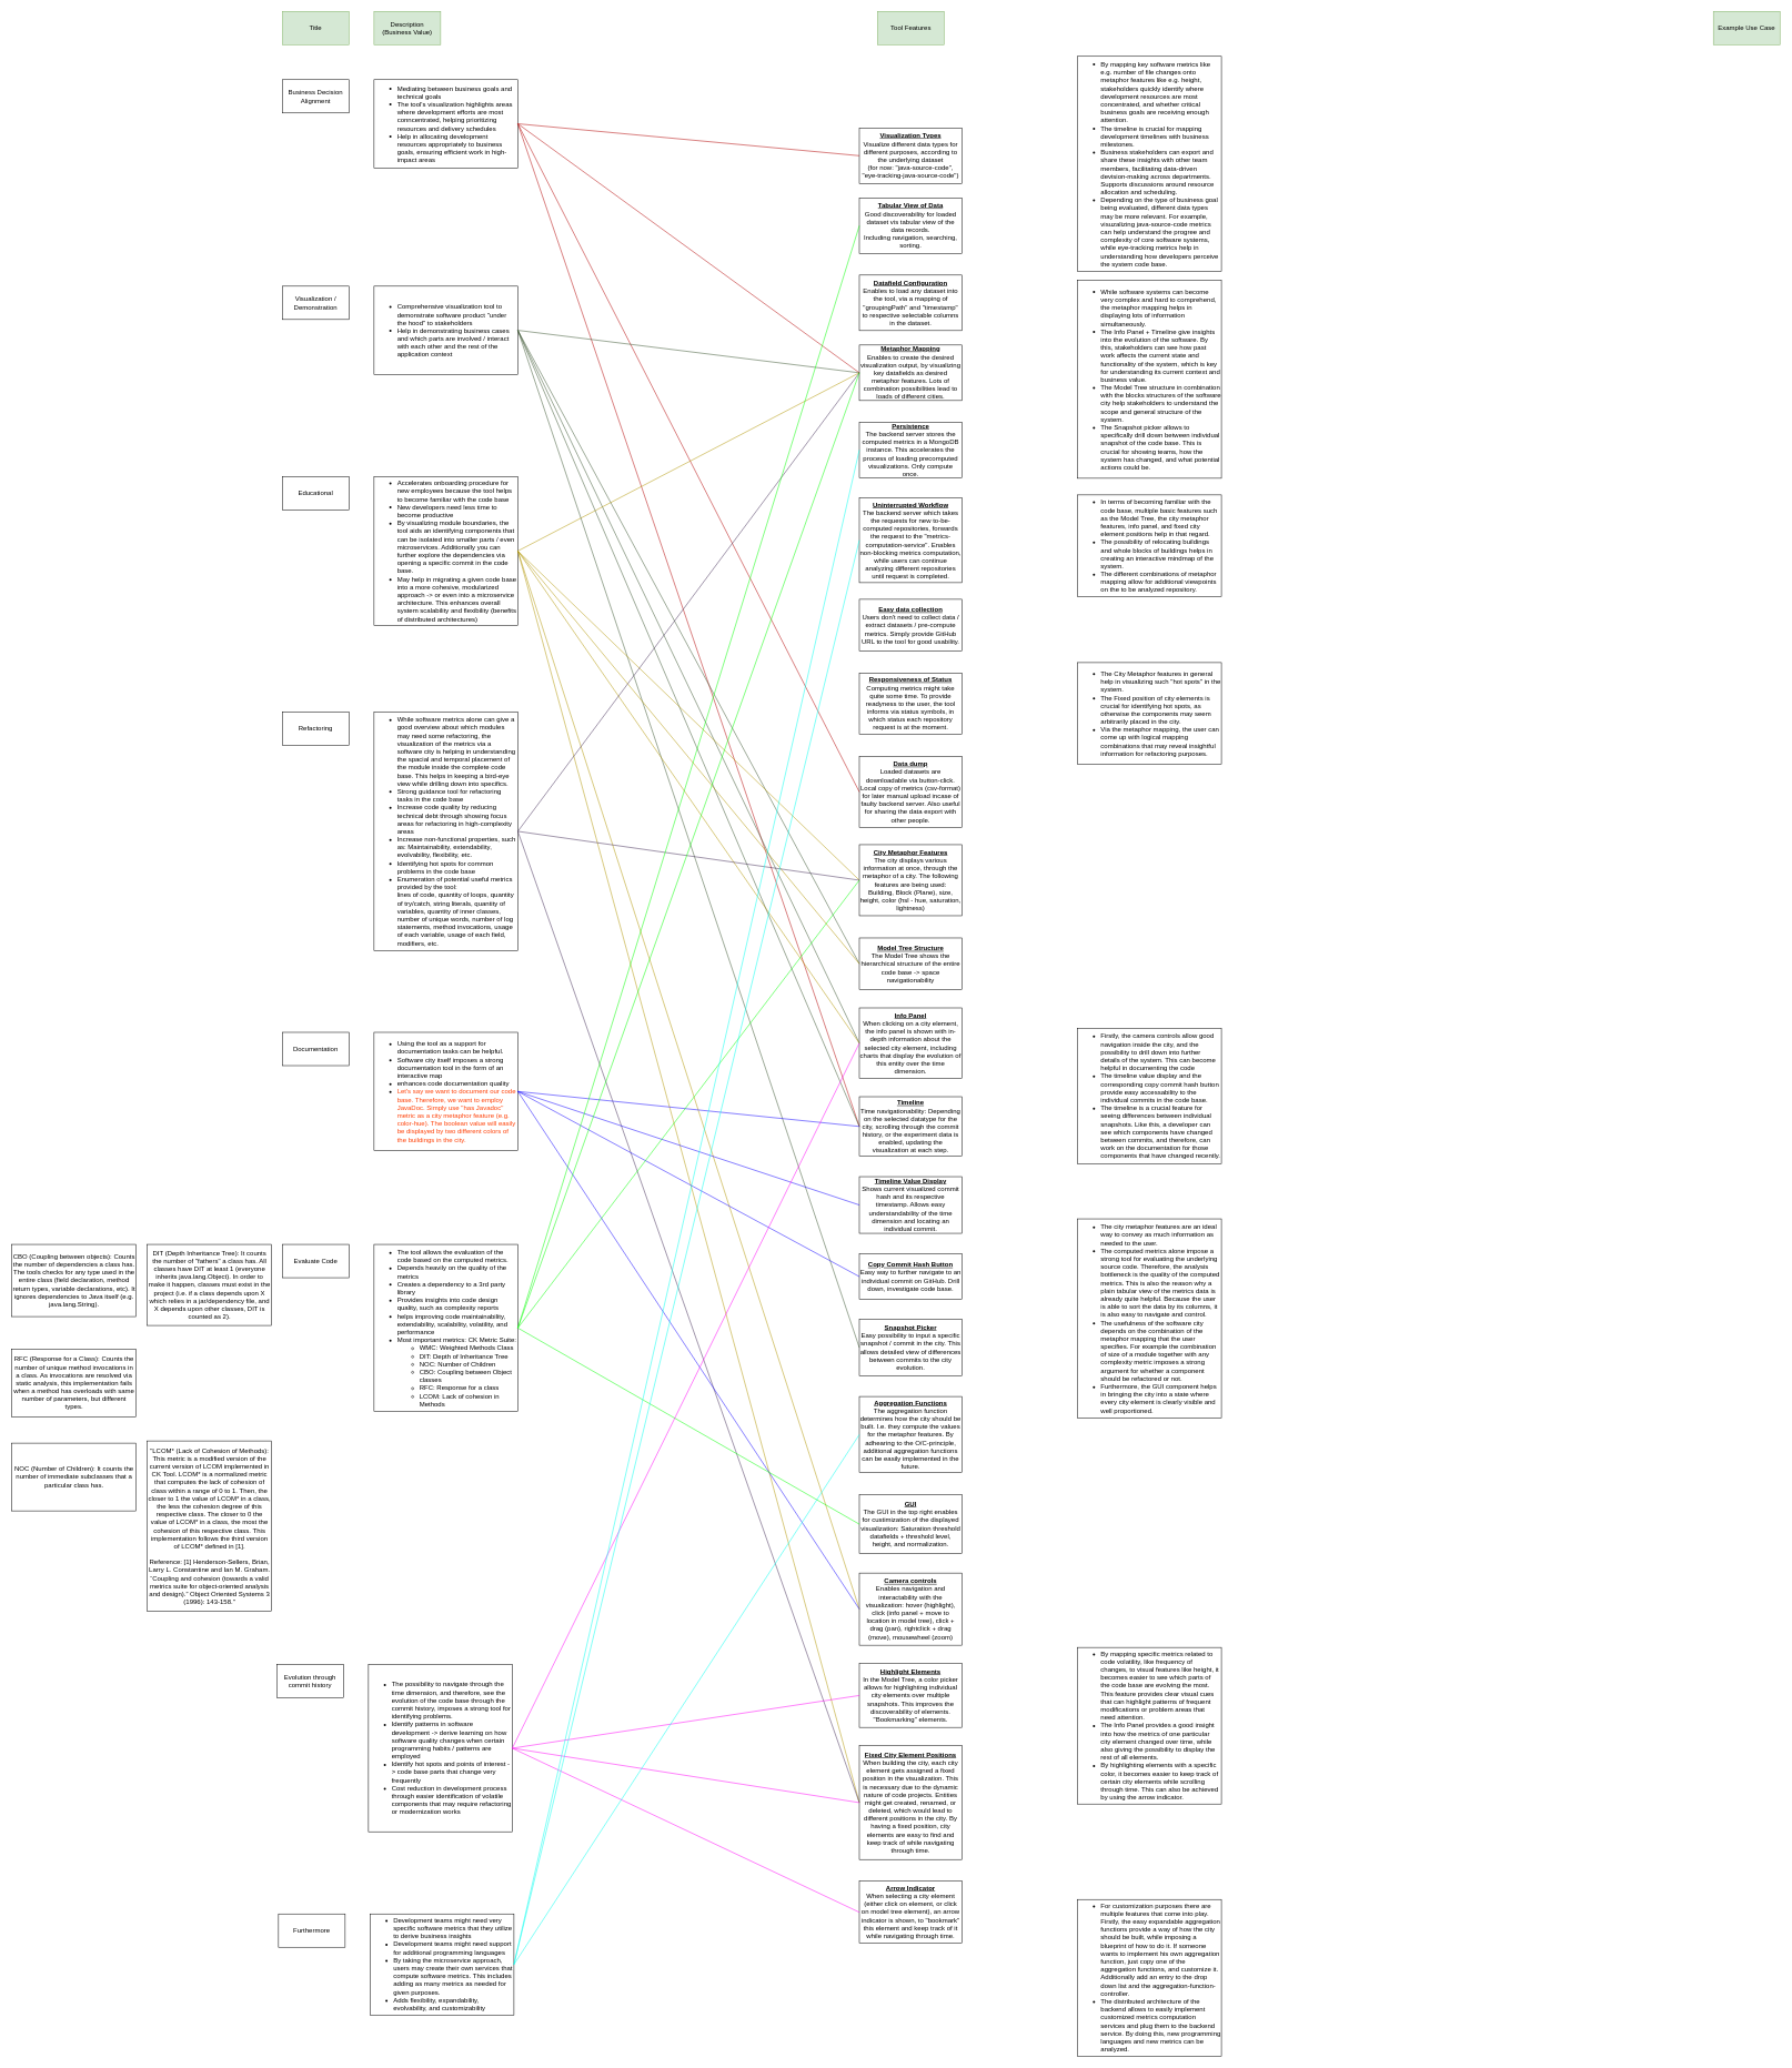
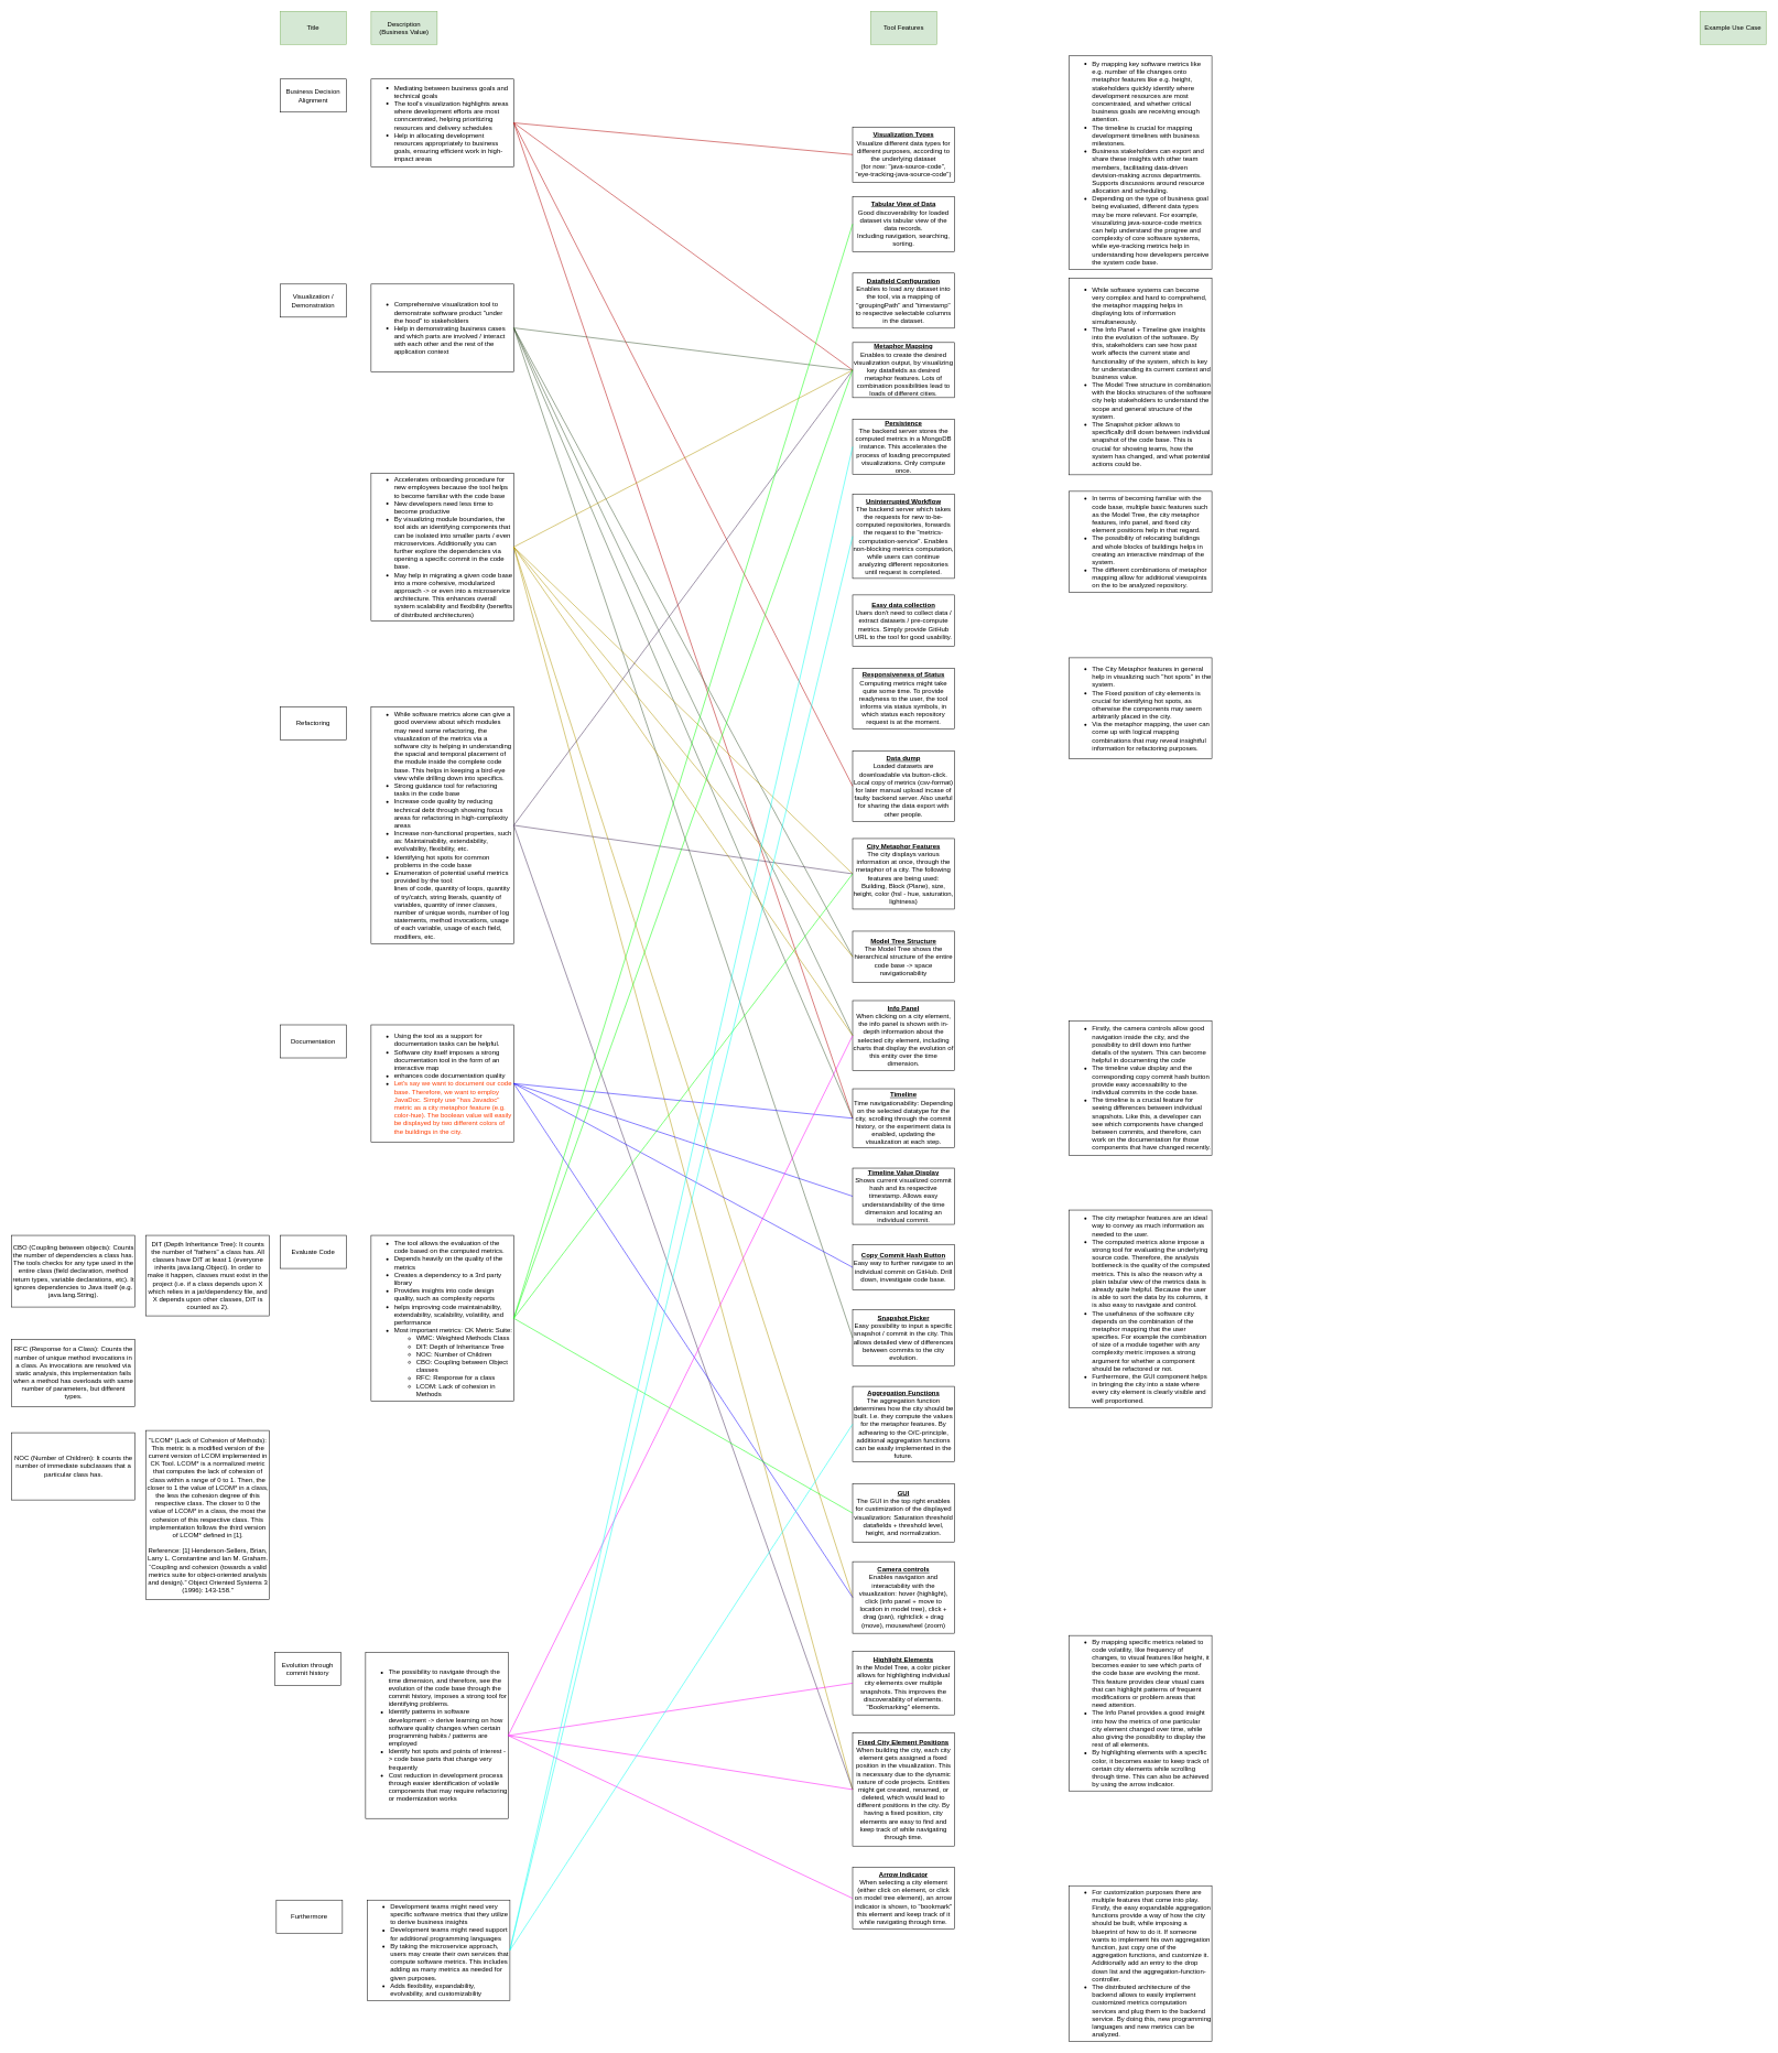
- <mxCell id="3" value="Educational" style="rounded=0;whiteSpace=wrap;html=1;" parent="1" vertex="1"><mxGeometry x="508" y="858" width="120" height="60" as="geometry" /></mxCell>
